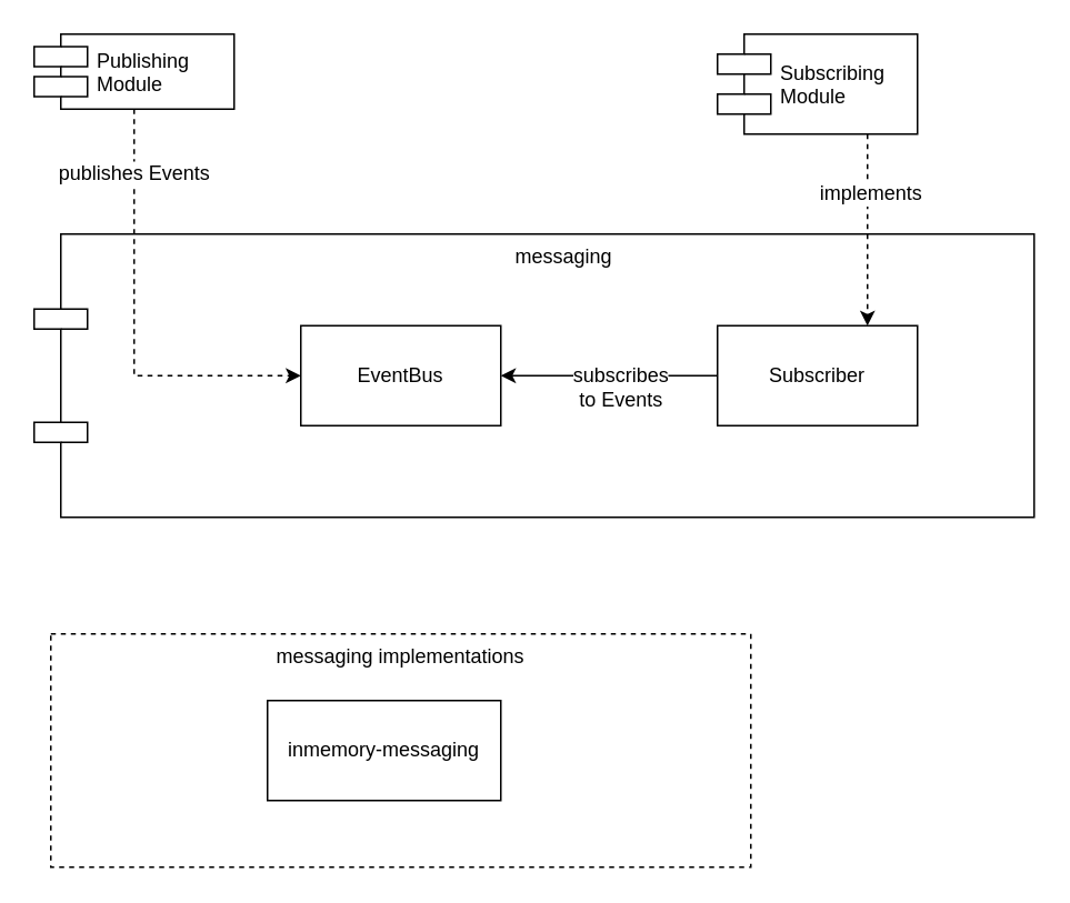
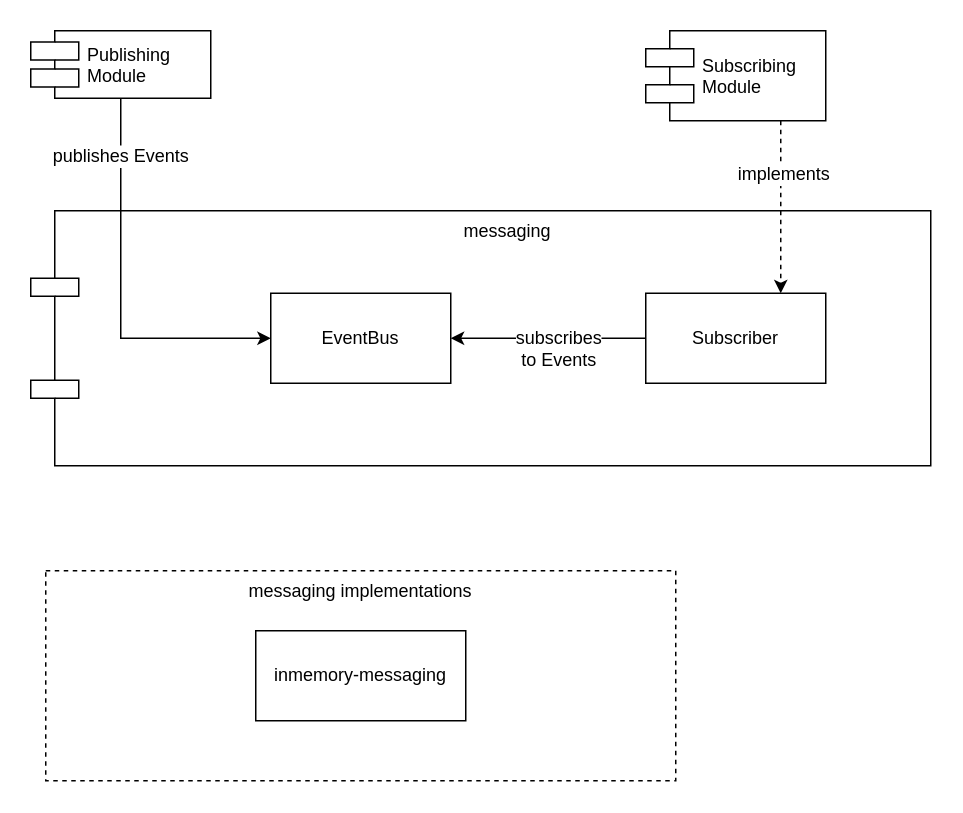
- <mxCell id="6" style="edgeStyle=orthogonalEdgeStyle;rounded=0;orthogonalLoop=1;jettySize=auto;html=1;exitX=0.5;exitY=1;exitDx=0;exitDy=0;entryX=0;entryY=0.5;entryDx=0;entryDy=0;dashed=1;" edge="1" parent="1" source="2" target="5"><mxGeometry relative="1" as="geometry" /></mxCell>
+ <mxCell id="6" style="edgeStyle=orthogonalEdgeStyle;rounded=0;orthogonalLoop=1;jettySize=auto;html=1;exitX=0.5;exitY=1;exitDx=0;exitDy=0;entryX=0;entryY=0.5;entryDx=0;entryDy=0;" edge="1" parent="1" source="2" target="5"><mxGeometry relative="1" as="geometry" /></mxCell>
- <mxCell id="11" value="inmemory-messaging" style="rounded=0;whiteSpace=wrap;html=1;align=center;" vertex="1" parent="1"><mxGeometry x="160" y="420" width="140" height="60" as="geometry" /></mxCell>
+ <mxCell id="11" value="inmemory-messaging" style="rounded=0;whiteSpace=wrap;html=1;align=center;" vertex="1" parent="1"><mxGeometry x="170" y="420" width="140" height="60" as="geometry" /></mxCell>
